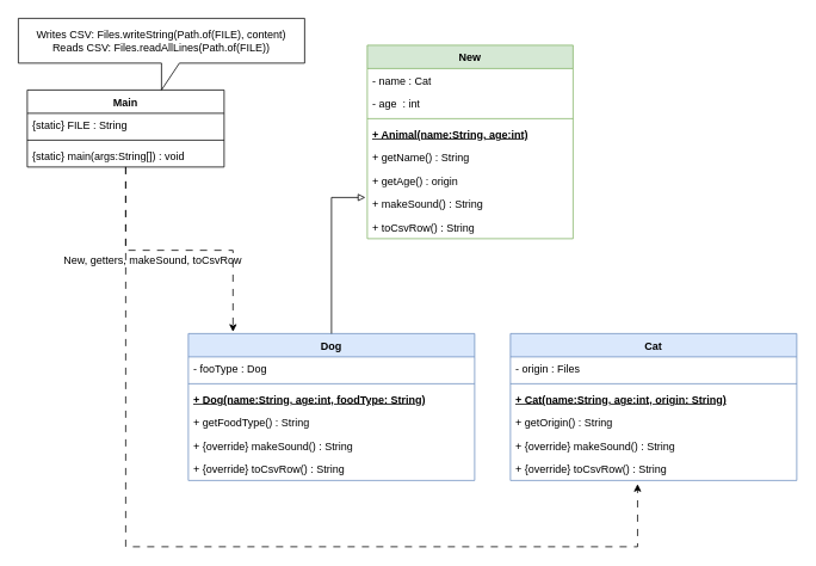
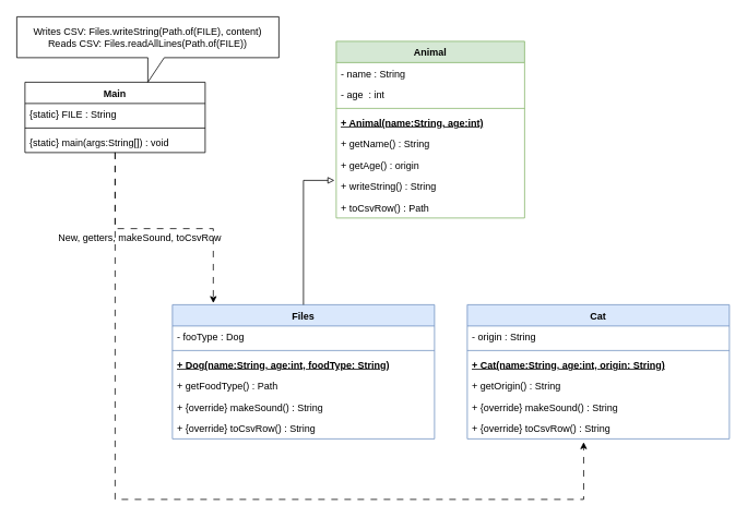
- <mxCell id="2" value="New" style="swimlane;fontStyle=1;align=center;verticalAlign=top;childLayout=stackLayout;horizontal=1;startSize=26;horizontalStack=0;resizeParent=1;resizeParentMax=0;resizeLast=0;collapsible=1;marginBottom=0;whiteSpace=wrap;html=1;fillColor=#d5e8d4;strokeColor=#82b366;" vertex="1" parent="1"><mxGeometry x="410" y="50" width="230" height="216" as="geometry" /></mxCell>
+ <mxCell id="2" value="Animal" style="swimlane;fontStyle=1;align=center;verticalAlign=top;childLayout=stackLayout;horizontal=1;startSize=26;horizontalStack=0;resizeParent=1;resizeParentMax=0;resizeLast=0;collapsible=1;marginBottom=0;whiteSpace=wrap;html=1;fillColor=#d5e8d4;strokeColor=#82b366;" vertex="1" parent="1"><mxGeometry x="410" y="50" width="230" height="216" as="geometry" /></mxCell>
- <mxCell id="3" value="- name : Cat" style="text;strokeColor=none;fillColor=none;align=left;verticalAlign=top;spacingLeft=4;spacingRight=4;overflow=hidden;rotatable=0;points=[[0,0.5],[1,0.5]];portConstraint=eastwest;whiteSpace=wrap;html=1;" vertex="1" parent="2"><mxGeometry y="26" width="230" height="26" as="geometry" /></mxCell>
+ <mxCell id="3" value="- name : String" style="text;strokeColor=none;fillColor=none;align=left;verticalAlign=top;spacingLeft=4;spacingRight=4;overflow=hidden;rotatable=0;points=[[0,0.5],[1,0.5]];portConstraint=eastwest;whiteSpace=wrap;html=1;" vertex="1" parent="2"><mxGeometry y="26" width="230" height="26" as="geometry" /></mxCell>
- <mxCell id="9" value="+ makeSound() : String" style="text;strokeColor=none;fillColor=none;align=left;verticalAlign=top;spacingLeft=4;spacingRight=4;overflow=hidden;rotatable=0;points=[[0,0.5],[1,0.5]];portConstraint=eastwest;whiteSpace=wrap;html=1;" vertex="1" parent="2"><mxGeometry y="164" width="230" height="26" as="geometry" /></mxCell>
+ <mxCell id="9" value="+ writeString() : String" style="text;strokeColor=none;fillColor=none;align=left;verticalAlign=top;spacingLeft=4;spacingRight=4;overflow=hidden;rotatable=0;points=[[0,0.5],[1,0.5]];portConstraint=eastwest;whiteSpace=wrap;html=1;" vertex="1" parent="2"><mxGeometry y="164" width="230" height="26" as="geometry" /></mxCell>
- <mxCell id="10" value="+ toCsvRow() : String" style="text;strokeColor=none;fillColor=none;align=left;verticalAlign=top;spacingLeft=4;spacingRight=4;overflow=hidden;rotatable=0;points=[[0,0.5],[1,0.5]];portConstraint=eastwest;whiteSpace=wrap;html=1;" vertex="1" parent="2"><mxGeometry y="190" width="230" height="26" as="geometry" /></mxCell>
+ <mxCell id="10" value="+ toCsvRow() : Path" style="text;strokeColor=none;fillColor=none;align=left;verticalAlign=top;spacingLeft=4;spacingRight=4;overflow=hidden;rotatable=0;points=[[0,0.5],[1,0.5]];portConstraint=eastwest;whiteSpace=wrap;html=1;" vertex="1" parent="2"><mxGeometry y="190" width="230" height="26" as="geometry" /></mxCell>
- <mxCell id="18" value="Dog" style="swimlane;fontStyle=1;align=center;verticalAlign=top;childLayout=stackLayout;horizontal=1;startSize=26;horizontalStack=0;resizeParent=1;resizeParentMax=0;resizeLast=0;collapsible=1;marginBottom=0;whiteSpace=wrap;html=1;fillColor=#dae8fc;strokeColor=#6c8ebf;" vertex="1" parent="1"><mxGeometry x="210" y="372" width="320" height="164" as="geometry" /></mxCell>
+ <mxCell id="18" value="Files" style="swimlane;fontStyle=1;align=center;verticalAlign=top;childLayout=stackLayout;horizontal=1;startSize=26;horizontalStack=0;resizeParent=1;resizeParentMax=0;resizeLast=0;collapsible=1;marginBottom=0;whiteSpace=wrap;html=1;fillColor=#dae8fc;strokeColor=#6c8ebf;" vertex="1" parent="1"><mxGeometry x="210" y="372" width="320" height="164" as="geometry" /></mxCell>
- <mxCell id="12" value="- origin : Files" style="text;strokeColor=none;fillColor=none;align=left;verticalAlign=top;spacingLeft=4;spacingRight=4;overflow=hidden;rotatable=0;points=[[0,0.5],[1,0.5]];portConstraint=eastwest;whiteSpace=wrap;html=1;" vertex="1" parent="11"><mxGeometry y="26" width="320" height="26" as="geometry" /></mxCell>
+ <mxCell id="12" value="- origin : String" style="text;strokeColor=none;fillColor=none;align=left;verticalAlign=top;spacingLeft=4;spacingRight=4;overflow=hidden;rotatable=0;points=[[0,0.5],[1,0.5]];portConstraint=eastwest;whiteSpace=wrap;html=1;" vertex="1" parent="11"><mxGeometry y="26" width="320" height="26" as="geometry" /></mxCell>
- <mxCell id="22" value="+ getFoodType() : String" style="text;strokeColor=none;fillColor=none;align=left;verticalAlign=top;spacingLeft=4;spacingRight=4;overflow=hidden;rotatable=0;points=[[0,0.5],[1,0.5]];portConstraint=eastwest;whiteSpace=wrap;html=1;" vertex="1" parent="18"><mxGeometry y="86" width="320" height="26" as="geometry" /></mxCell>
+ <mxCell id="22" value="+ getFoodType() : Path" style="text;strokeColor=none;fillColor=none;align=left;verticalAlign=top;spacingLeft=4;spacingRight=4;overflow=hidden;rotatable=0;points=[[0,0.5],[1,0.5]];portConstraint=eastwest;whiteSpace=wrap;html=1;" vertex="1" parent="18"><mxGeometry y="86" width="320" height="26" as="geometry" /></mxCell>
